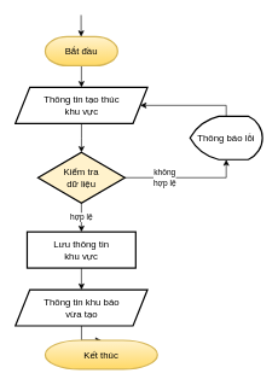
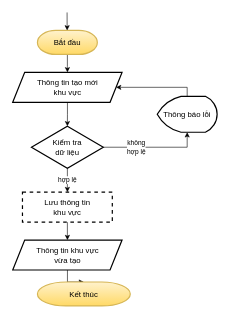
- <mxCell id="5" value="Thông tin tạo thúc&lt;br&gt;khu vực" style="shape=parallelogram;perimeter=parallelogramPerimeter;whiteSpace=wrap;html=1;fixedSize=1;strokeWidth=2;labelBorderColor=none;fontSize=13;fontStyle=0" vertex="1" parent="1"><mxGeometry x="20.75" y="120" width="182.5" height="50" as="geometry" /></mxCell>
+ <mxCell id="5" value="Thông tin tạo mới&lt;br&gt;khu vực" style="shape=parallelogram;perimeter=parallelogramPerimeter;whiteSpace=wrap;html=1;fixedSize=1;strokeWidth=2;labelBorderColor=none;fontSize=13;fontStyle=0" vertex="1" parent="1"><mxGeometry x="20.75" y="120" width="182.5" height="50" as="geometry" /></mxCell>
- <mxCell id="8" value="Kiểm tra&lt;br&gt;dữ liệu" style="rhombus;whiteSpace=wrap;html=1;strokeWidth=2;labelBorderColor=none;fontSize=13;fontStyle=0;fillColor=#fff2cc;" vertex="1" parent="1"><mxGeometry x="52" y="210" width="120" height="70" as="geometry" /></mxCell>
+ <mxCell id="8" value="Kiểm tra&lt;br&gt;dữ liệu" style="rhombus;whiteSpace=wrap;html=1;strokeWidth=2;labelBorderColor=none;fontSize=13;fontStyle=0" vertex="1" parent="1"><mxGeometry x="52" y="210" width="120" height="70" as="geometry" /></mxCell>
- <mxCell id="16" value="Lưu thông tin&lt;br&gt;khu vực" style="whiteSpace=wrap;html=1;strokeWidth=2;labelBorderColor=none;fontSize=13;fontStyle=0" vertex="1" parent="1"><mxGeometry x="37" y="320" width="150" height="50" as="geometry" /></mxCell>
+ <mxCell id="16" value="Lưu thông tin&lt;br&gt;khu vực" style="whiteSpace=wrap;html=1;strokeWidth=2;labelBorderColor=none;fontSize=13;fontStyle=0;dashed=1;" vertex="1" parent="1"><mxGeometry x="37" y="320" width="150" height="50" as="geometry" /></mxCell>
- <mxCell id="12" value="Thông tin khu báo&lt;br&gt;vừa tạo" style="shape=parallelogram;perimeter=parallelogramPerimeter;whiteSpace=wrap;html=1;fixedSize=1;strokeWidth=2;labelBorderColor=none;fontSize=13;fontStyle=0" vertex="1" parent="1"><mxGeometry x="20.75" y="400" width="182.5" height="50" as="geometry" /></mxCell>
+ <mxCell id="12" value="Thông tin khu vực&lt;br&gt;vừa tạo" style="shape=parallelogram;perimeter=parallelogramPerimeter;whiteSpace=wrap;html=1;fixedSize=1;strokeWidth=2;labelBorderColor=none;fontSize=13;fontStyle=0" vertex="1" parent="1"><mxGeometry x="20.75" y="400" width="182.5" height="50" as="geometry" /></mxCell>
